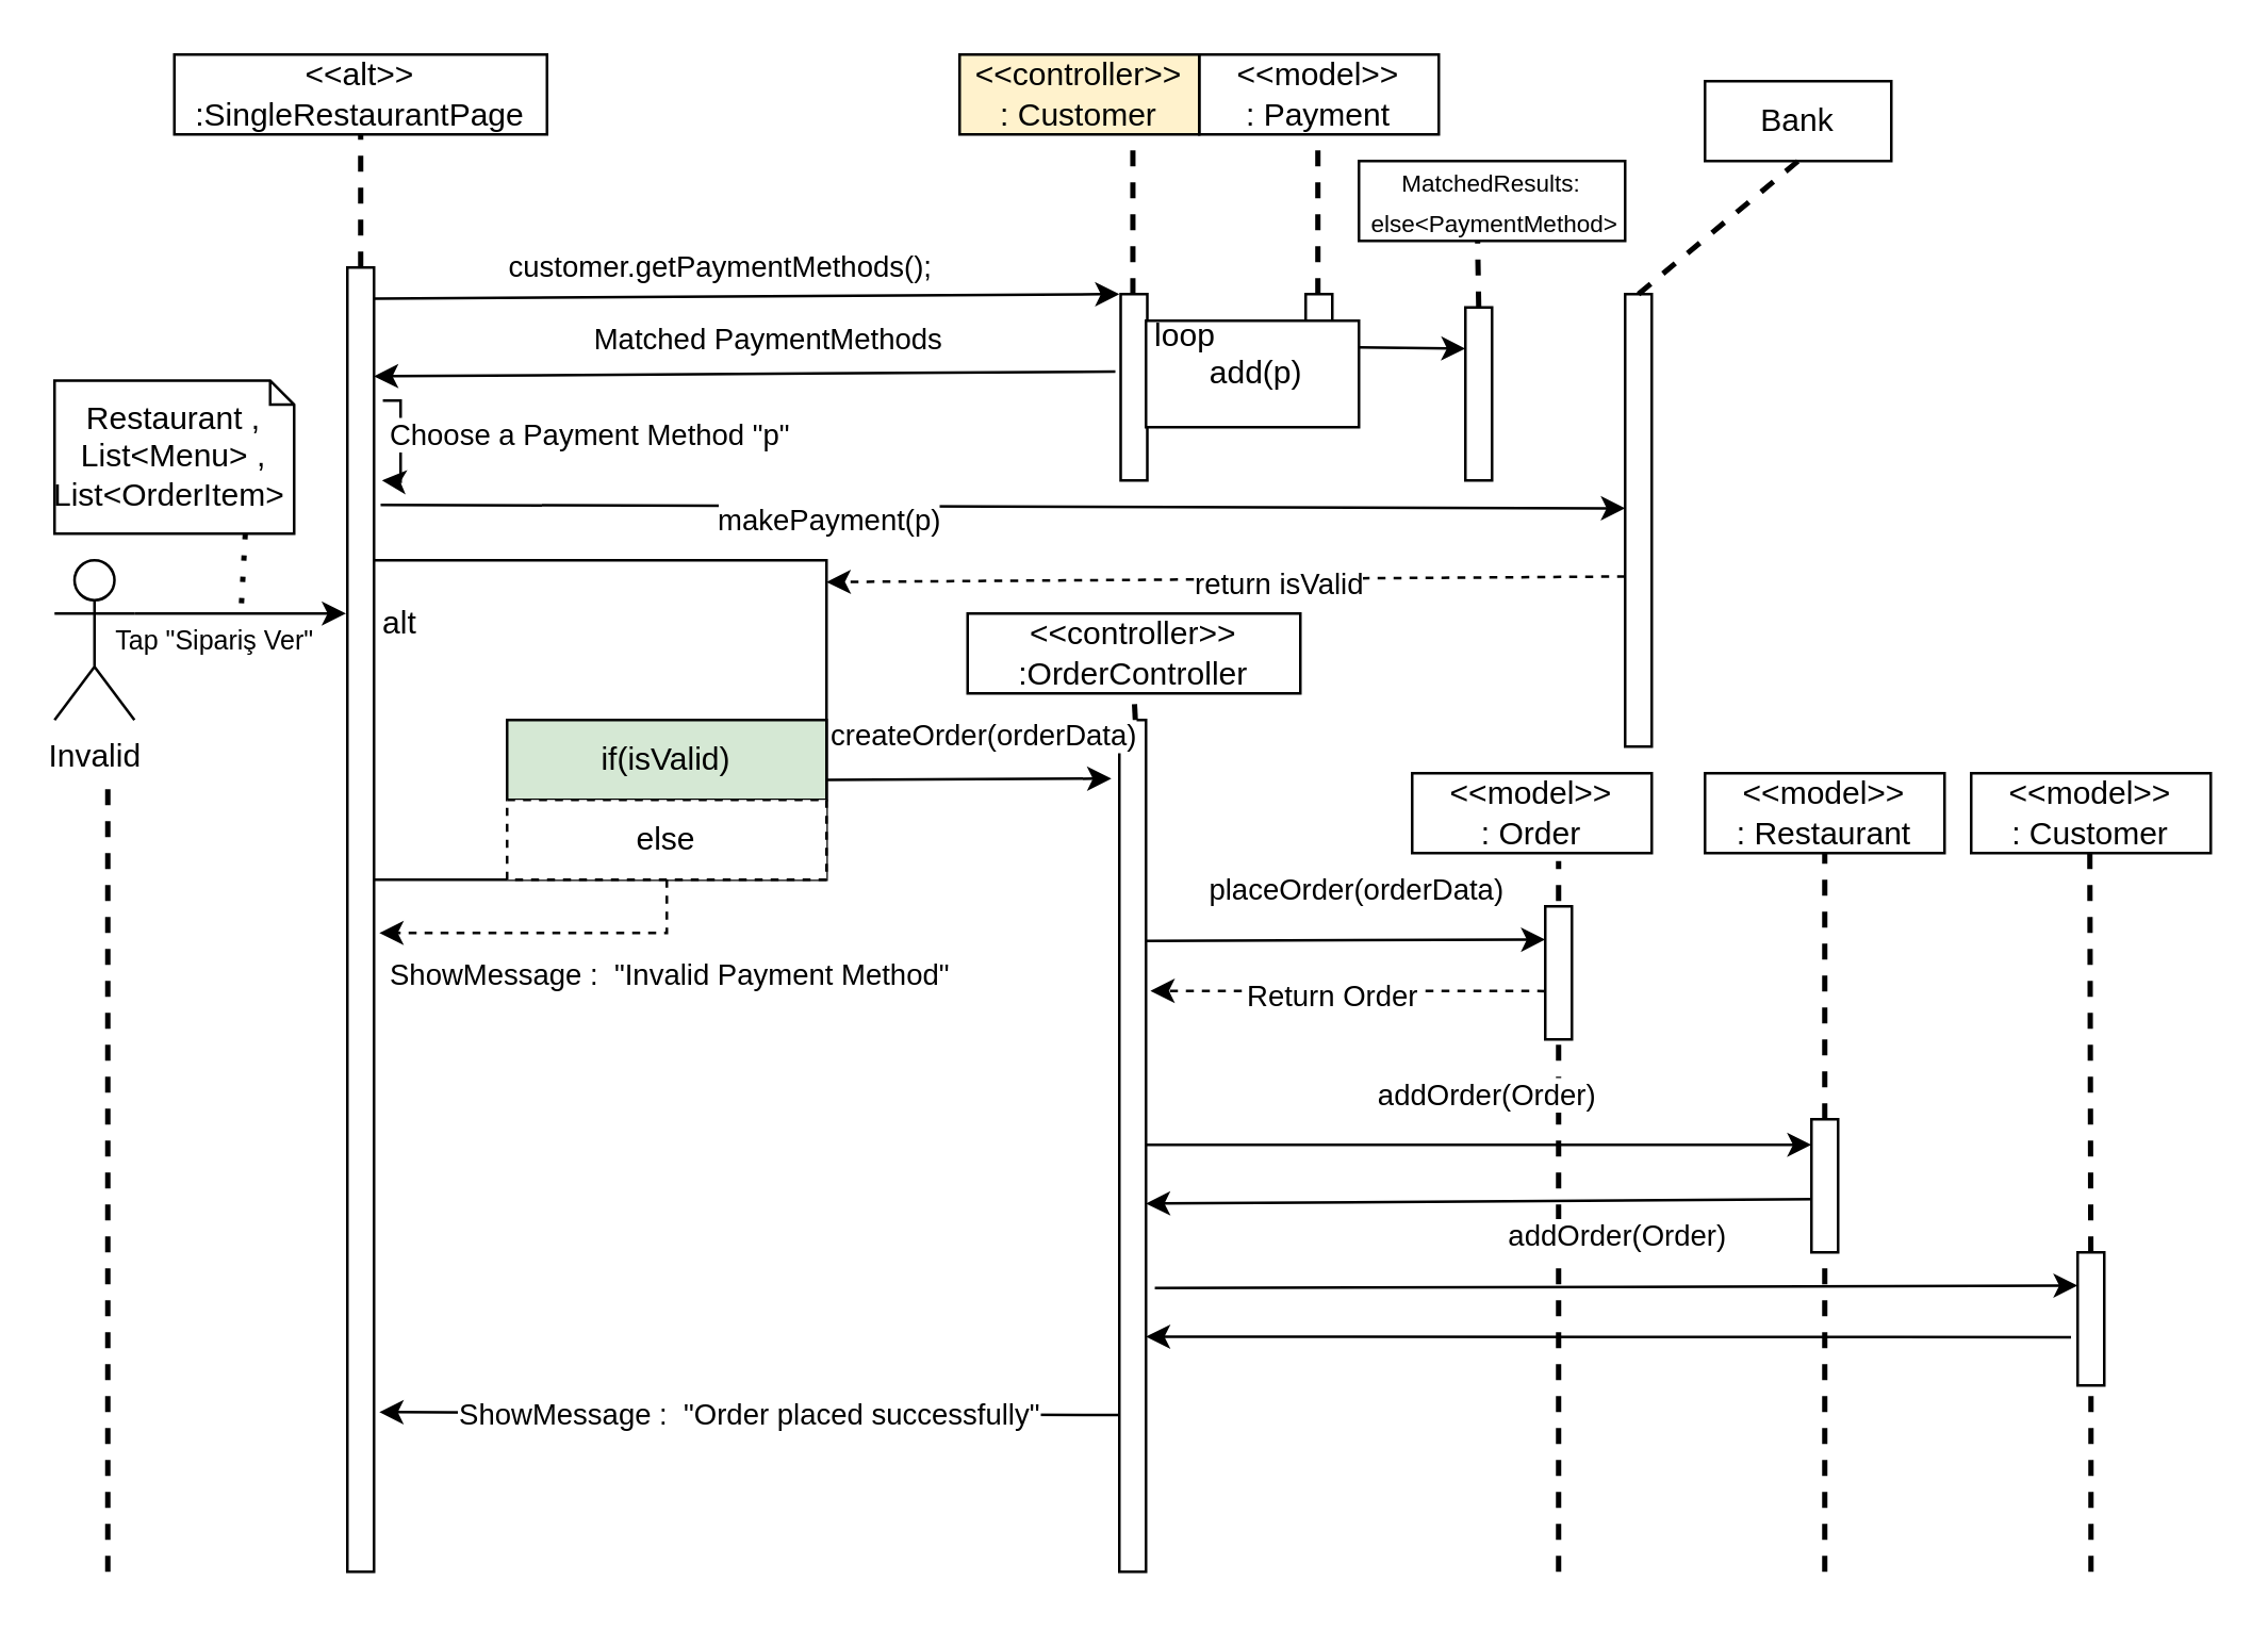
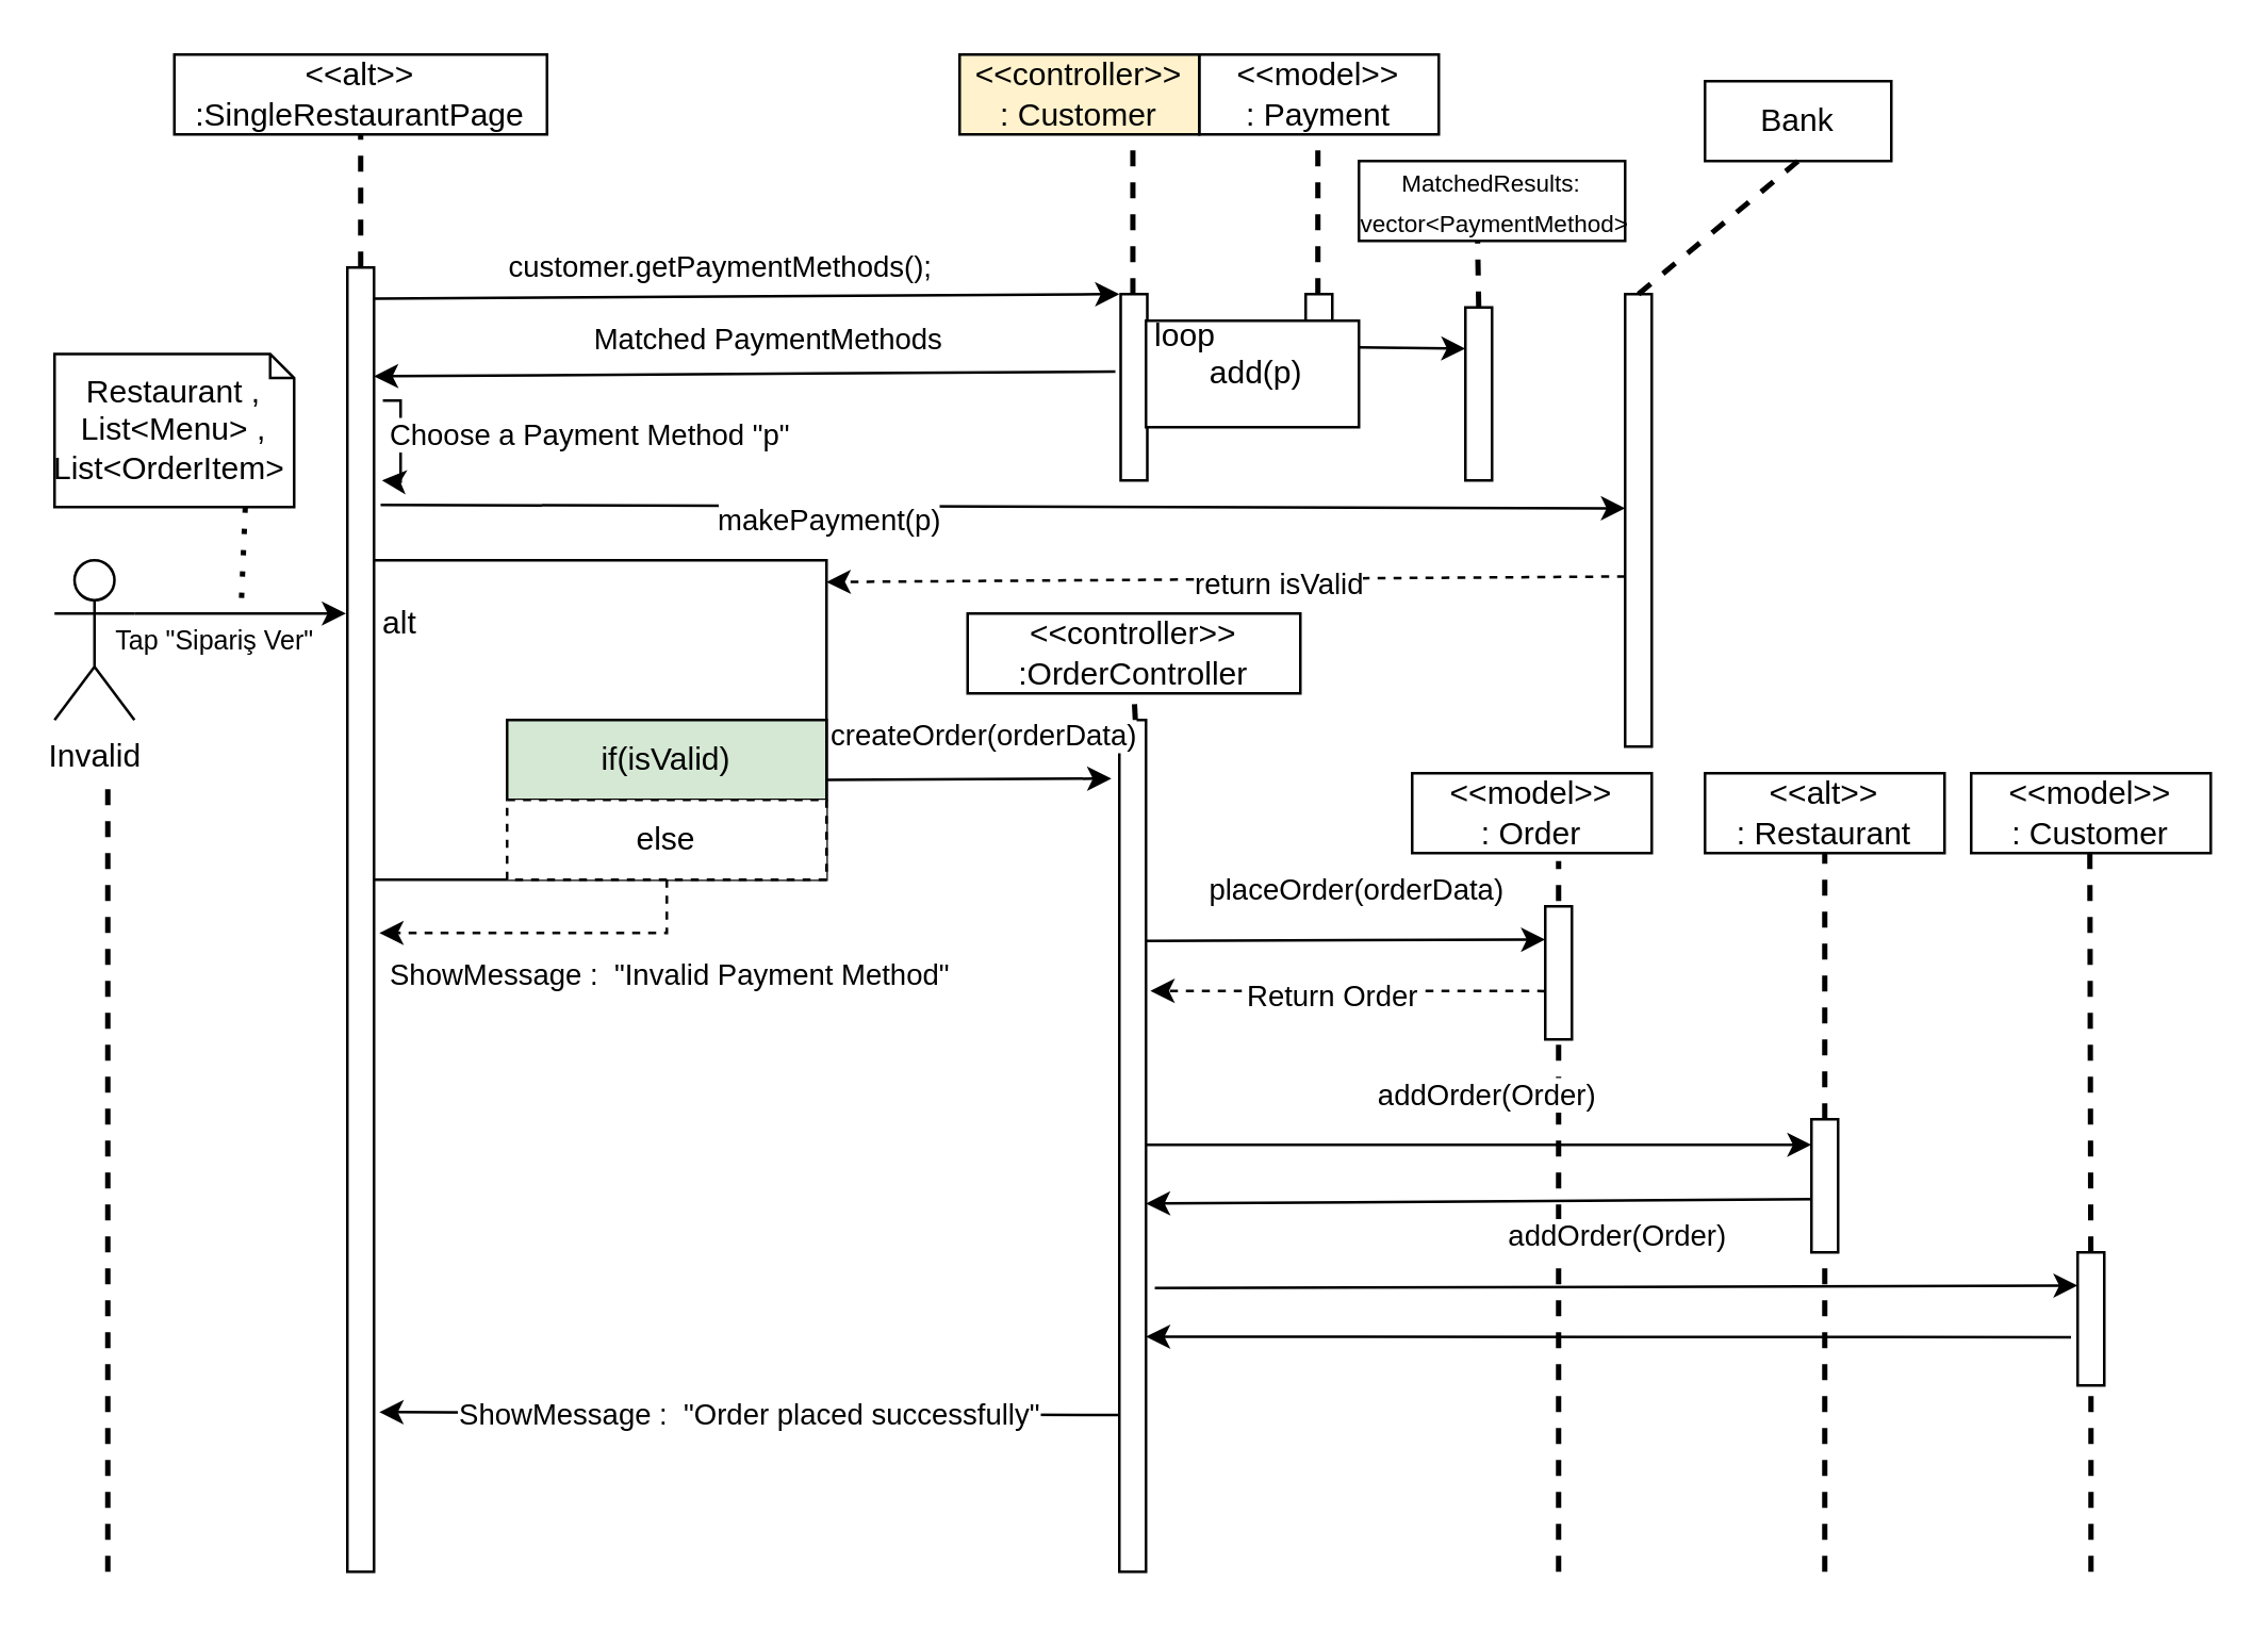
- <mxCell id="60" value="&lt;font style=&quot;font-size: 9px;&quot;&gt;MatchedResults:&lt;/font&gt;&lt;div&gt;&lt;font style=&quot;font-size: 9px;&quot;&gt;&amp;nbsp;else&amp;lt;PaymentMethod&amp;gt;&lt;/font&gt;&lt;/div&gt;" style="rounded=0;whiteSpace=wrap;html=1;" vertex="1" parent="1"><mxGeometry x="510" y="60" width="100" height="30" as="geometry" /></mxCell>
+ <mxCell id="60" value="&lt;font style=&quot;font-size: 9px;&quot;&gt;MatchedResults:&lt;/font&gt;&lt;div&gt;&lt;font style=&quot;font-size: 9px;&quot;&gt;&amp;nbsp;vector&amp;lt;PaymentMethod&amp;gt;&lt;/font&gt;&lt;/div&gt;" style="rounded=0;whiteSpace=wrap;html=1;" vertex="1" parent="1"><mxGeometry x="510" y="60" width="100" height="30" as="geometry" /></mxCell>
- <mxCell id="13" value="Restaurant ,&lt;br&gt;&lt;div&gt;&lt;span style=&quot;background-color: transparent; color: light-dark(rgb(0, 0, 0), rgb(255, 255, 255));&quot;&gt;List&amp;lt;Menu&amp;gt; ,&lt;/span&gt;&lt;/div&gt;&lt;div&gt;&lt;span style=&quot;background-color: transparent; color: light-dark(rgb(0, 0, 0), rgb(255, 255, 255));&quot;&gt;List&amp;lt;OrderItem&amp;gt;&lt;/span&gt;&amp;nbsp;&lt;/div&gt;" style="shape=note;size=9;whiteSpace=wrap;html=1;" vertex="1" parent="1"><mxGeometry x="20" y="142.5" width="90" height="57.5" as="geometry" /></mxCell>
+ <mxCell id="13" value="Restaurant ,&lt;br&gt;&lt;div&gt;&lt;span style=&quot;background-color: transparent; color: light-dark(rgb(0, 0, 0), rgb(255, 255, 255));&quot;&gt;List&amp;lt;Menu&amp;gt; ,&lt;/span&gt;&lt;/div&gt;&lt;div&gt;&lt;span style=&quot;background-color: transparent; color: light-dark(rgb(0, 0, 0), rgb(255, 255, 255));&quot;&gt;List&amp;lt;OrderItem&amp;gt;&lt;/span&gt;&amp;nbsp;&lt;/div&gt;" style="shape=note;size=9;whiteSpace=wrap;html=1;" vertex="1" parent="1"><mxGeometry x="20" y="132.5" width="90" height="57.5" as="geometry" /></mxCell>
- <mxCell id="40" value="&amp;lt;&amp;lt;model&amp;gt;&amp;gt;&lt;div&gt;: Restaurant&lt;/div&gt;" style="rounded=0;whiteSpace=wrap;html=1;" vertex="1" parent="1"><mxGeometry x="640" y="290" width="90" height="30" as="geometry" /></mxCell>
+ <mxCell id="40" value="&amp;lt;&amp;lt;alt&amp;gt;&amp;gt;&lt;div&gt;: Restaurant&lt;/div&gt;" style="rounded=0;whiteSpace=wrap;html=1;" vertex="1" parent="1"><mxGeometry x="640" y="290" width="90" height="30" as="geometry" /></mxCell>
